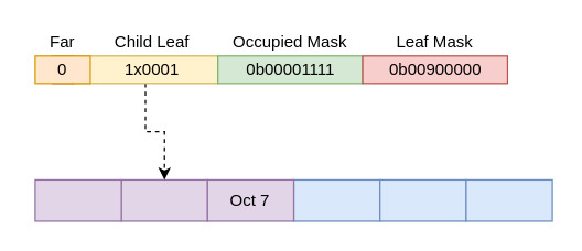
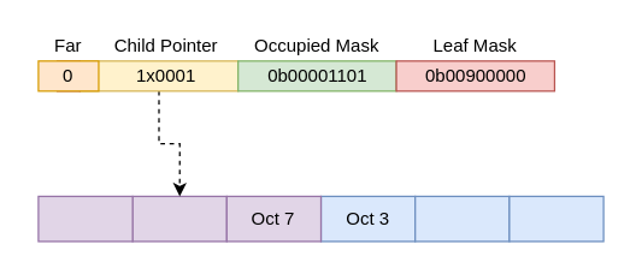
- <mxCell id="20" value="Child Leaf" style="text;html=1;strokeColor=none;fillColor=none;align=center;verticalAlign=middle;whiteSpace=wrap;rounded=0;" vertex="1" parent="1"><mxGeometry x="56.25" y="20" width="107.5" height="20" as="geometry" /></mxCell>
+ <mxCell id="20" value="Child Pointer" style="text;html=1;strokeColor=none;fillColor=none;align=center;verticalAlign=middle;whiteSpace=wrap;rounded=0;" vertex="1" parent="1"><mxGeometry x="56.25" y="20" width="107.5" height="20" as="geometry" /></mxCell>
- <mxCell id="7" value="0b00001111" style="text;html=1;strokeColor=none;fillColor=none;align=center;verticalAlign=middle;whiteSpace=wrap;rounded=0;" vertex="1" parent="1"><mxGeometry x="152.75" y="40" width="114.5" height="20" as="geometry" /></mxCell>
+ <mxCell id="7" value="0b00001101" style="text;html=1;strokeColor=none;fillColor=none;align=center;verticalAlign=middle;whiteSpace=wrap;rounded=0;" vertex="1" parent="1"><mxGeometry x="152.75" y="40" width="114.5" height="20" as="geometry" /></mxCell>
+ <mxCell id="18" value="Oct 3" style="text;html=1;strokeColor=none;fillColor=none;align=center;verticalAlign=middle;whiteSpace=wrap;rounded=0;" vertex="1" parent="1"><mxGeometry x="223.75" y="135" width="40" height="20" as="geometry" /></mxCell>
